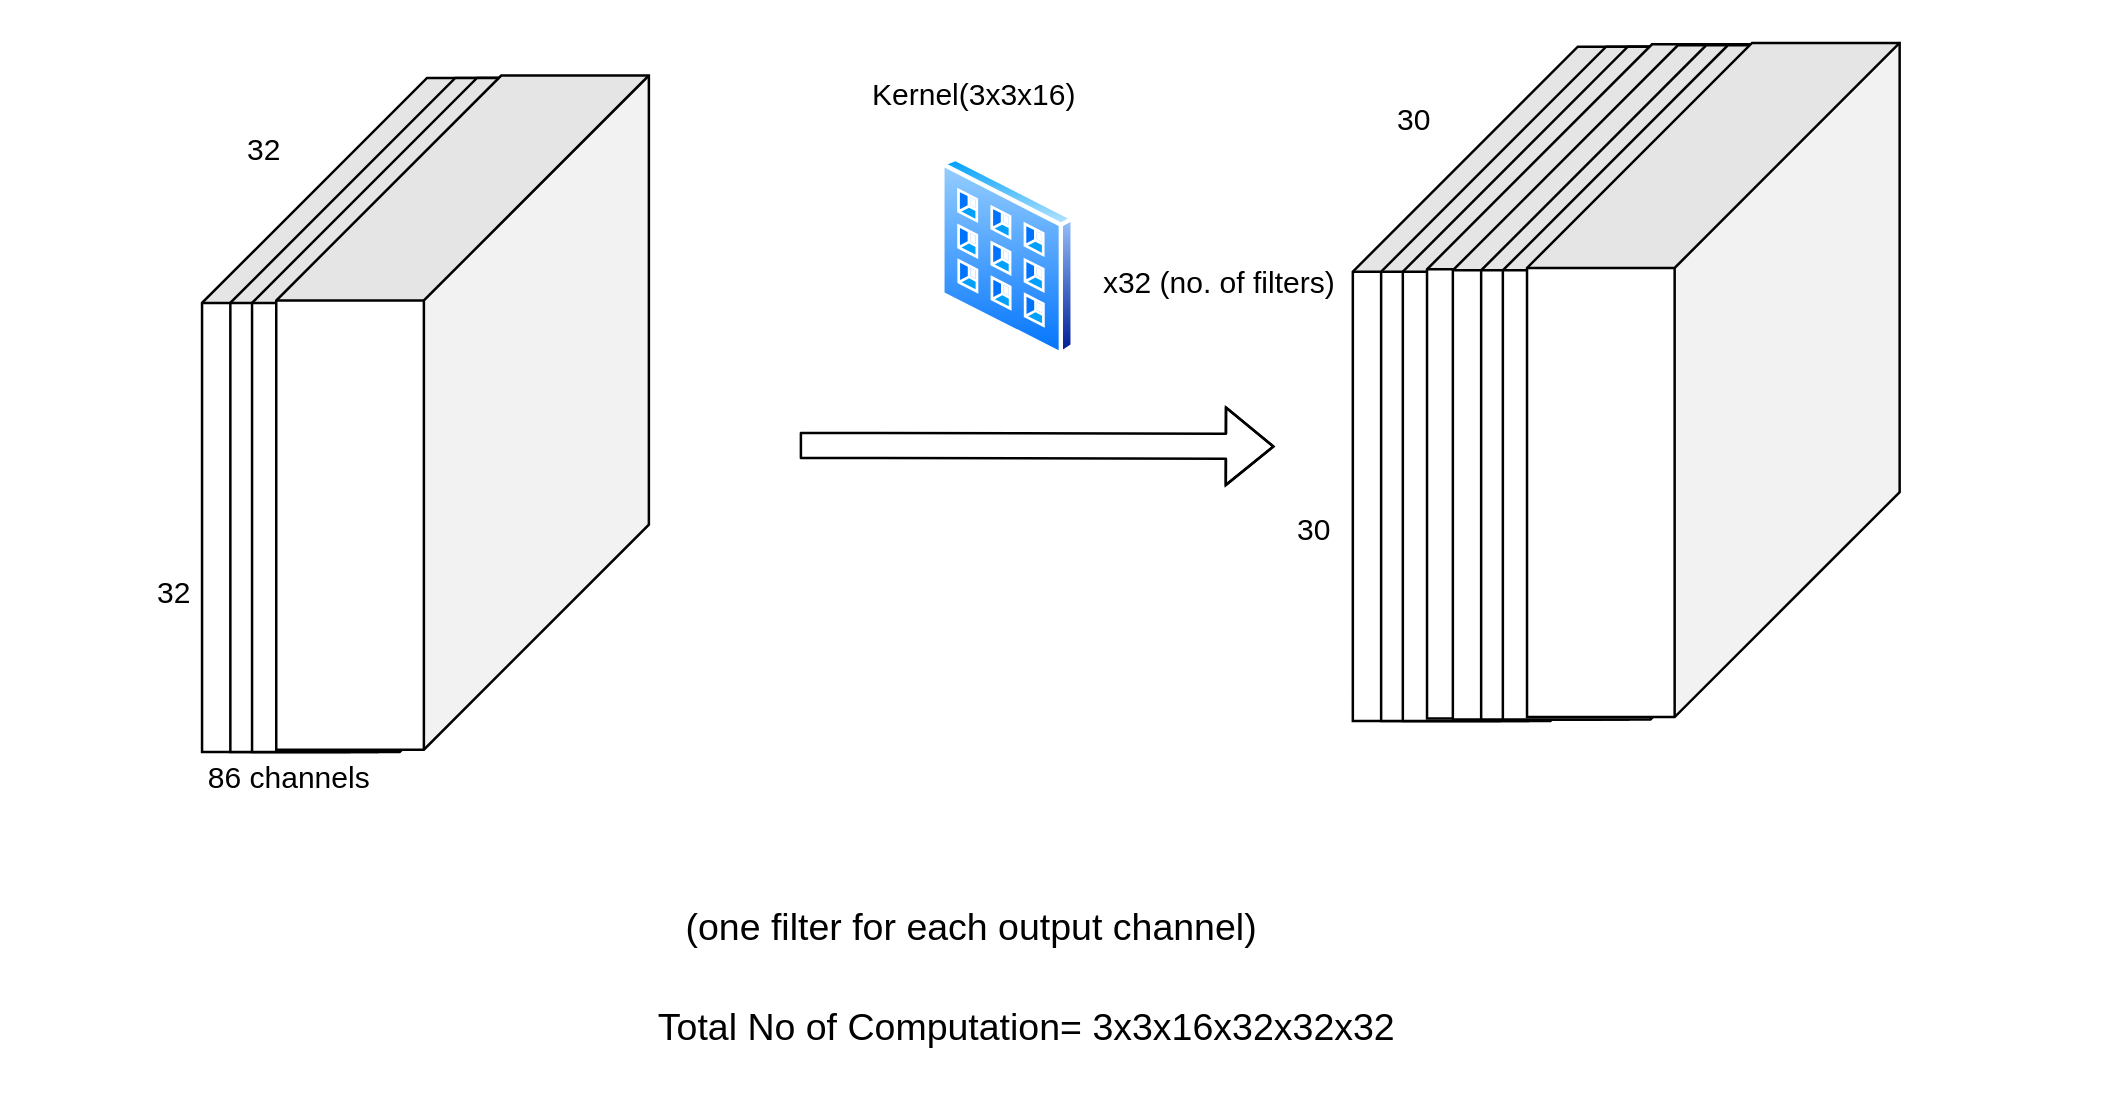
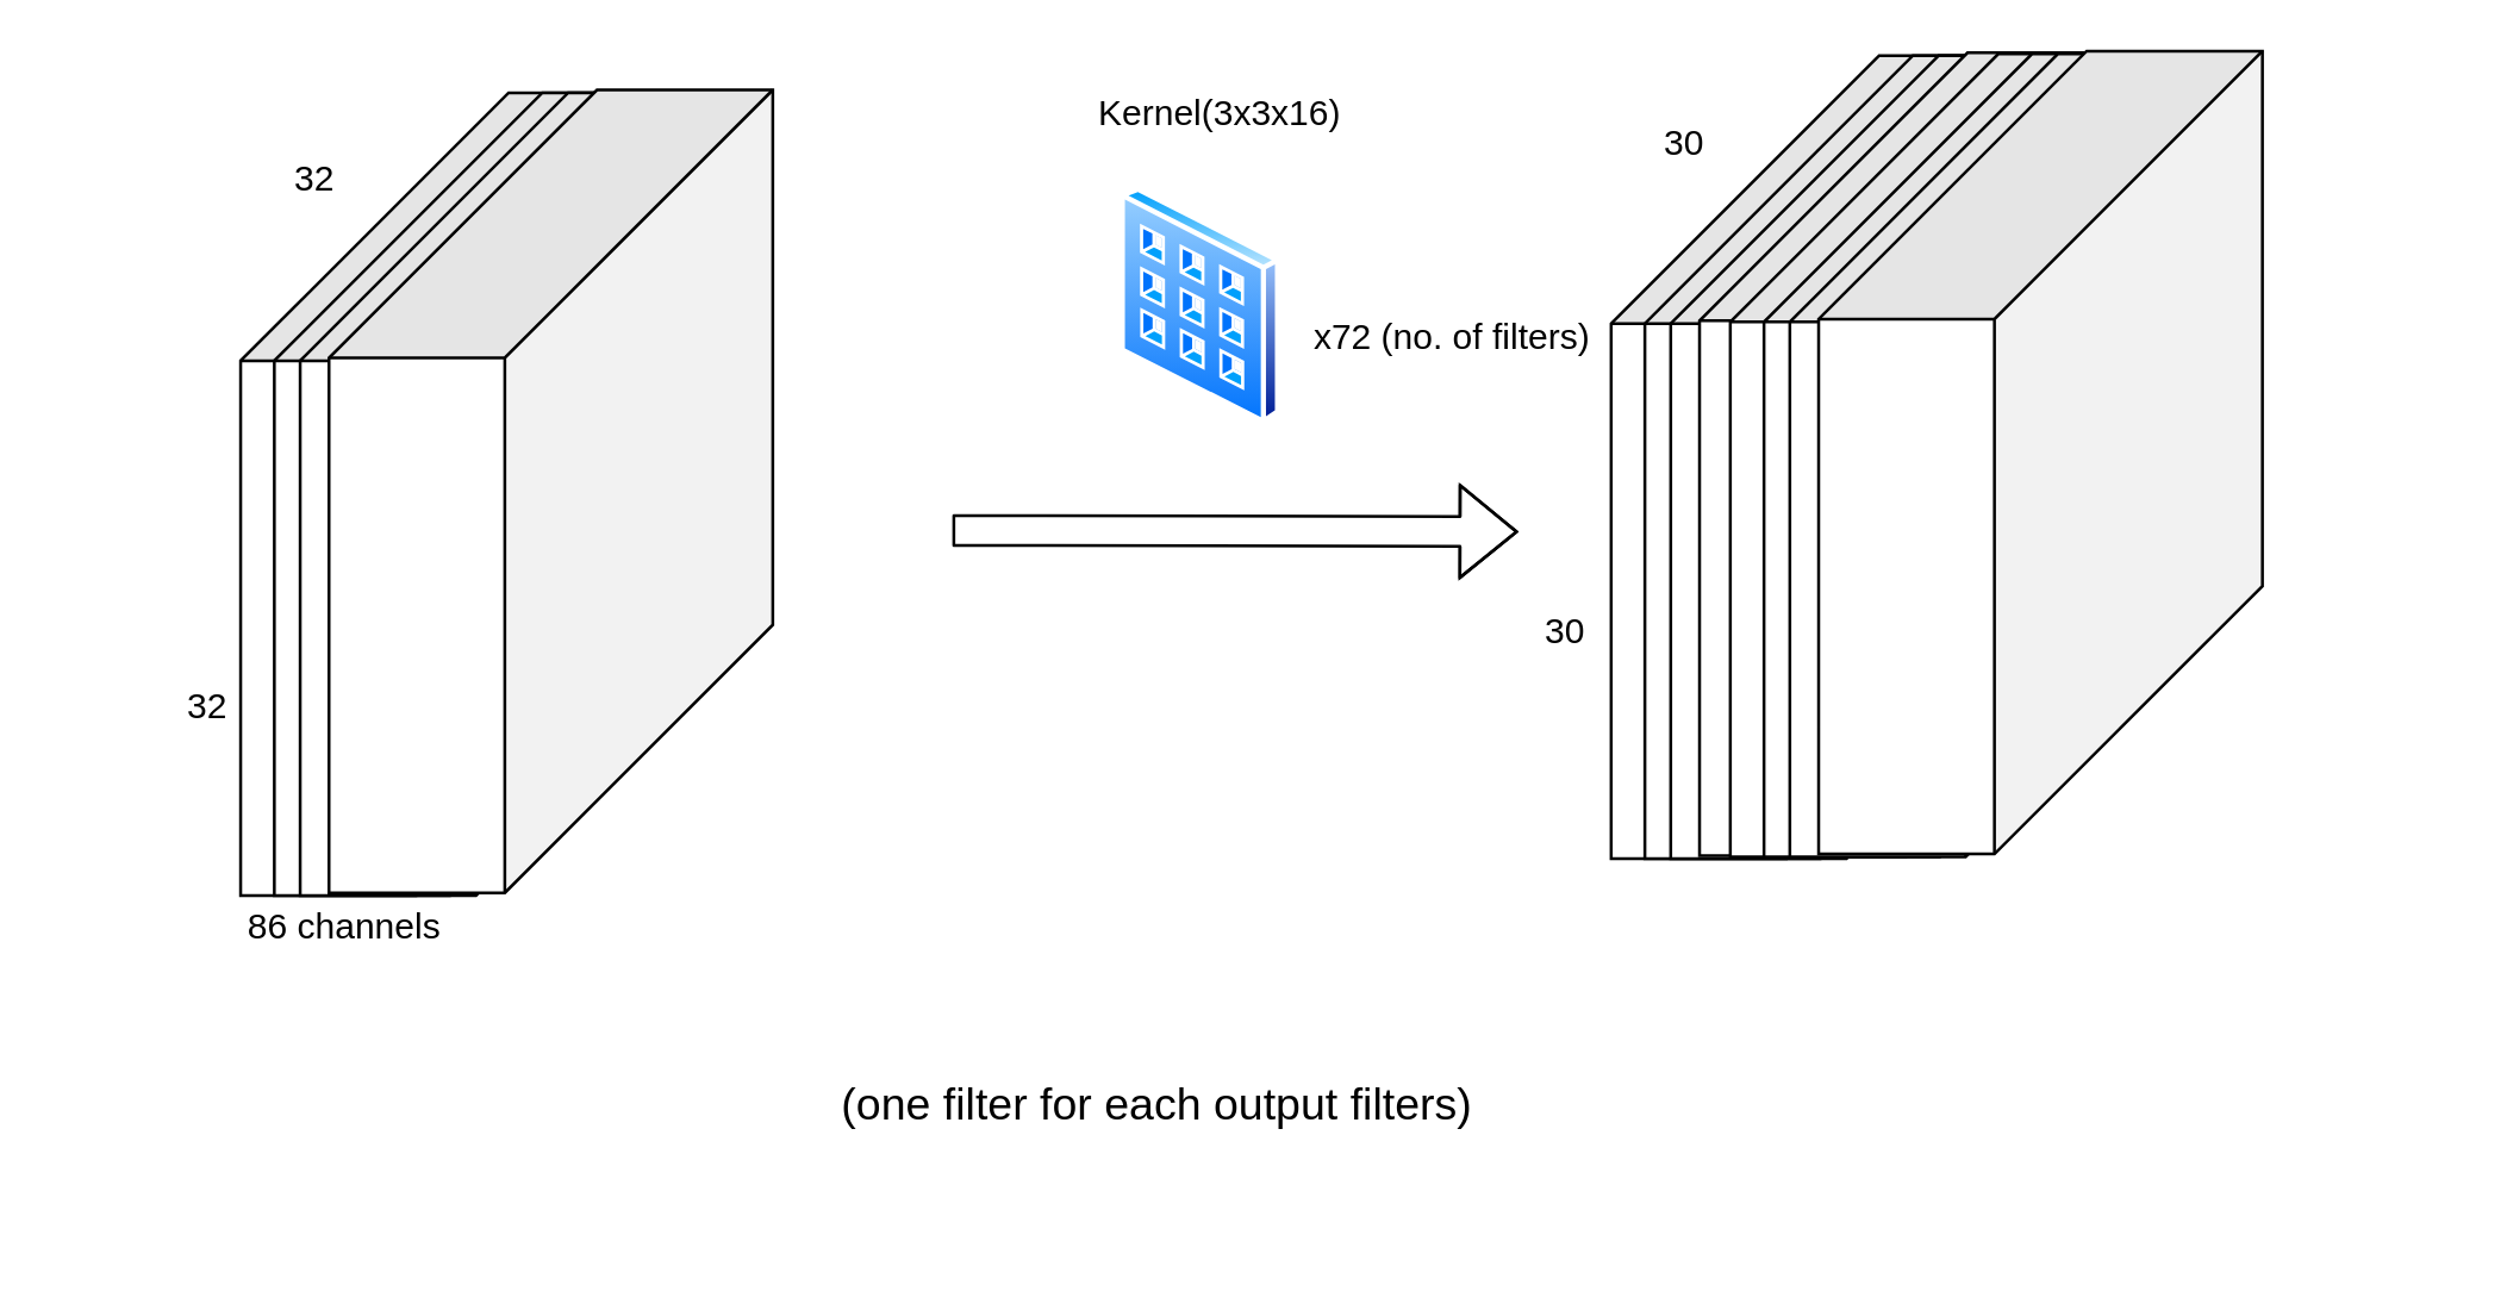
- <mxCell id="6" value="Kernel(3x3x16)" style="text;html=1;align=center;verticalAlign=middle;resizable=0;points=[];autosize=1;" vertex="1" parent="1"><mxGeometry x="339.32" y="27.74" width="100" height="20" as="geometry" /></mxCell>
+ <mxCell id="6" value="Kernel(3x3x16)" style="text;html=1;align=center;verticalAlign=middle;resizable=0;points=[];autosize=1;" vertex="1" parent="1"><mxGeometry x="359.32" y="27.74" width="100" height="20" as="geometry" /></mxCell>
- <mxCell id="28" value="x32 (no. of filters)" style="text;html=1;align=center;verticalAlign=middle;resizable=0;points=[];autosize=1;" vertex="1" parent="1"><mxGeometry x="432.32" y="102.72" width="110" height="20" as="geometry" /></mxCell>
+ <mxCell id="28" value="x72 (no. of filters)" style="text;html=1;align=center;verticalAlign=middle;resizable=0;points=[];autosize=1;" vertex="1" parent="1"><mxGeometry x="432.32" y="102.72" width="110" height="20" as="geometry" /></mxCell>
- <mxCell id="2" value="(one filter for each output channel)&amp;nbsp;" style="text;html=1;align=center;verticalAlign=middle;resizable=0;points=[];autosize=1;fontSize=15;" vertex="1" parent="1"><mxGeometry x="265.09" y="360" width="250" height="20" as="geometry" /></mxCell>
+ <mxCell id="2" value="(one filter for each output filters)&amp;nbsp;" style="text;html=1;align=center;verticalAlign=middle;resizable=0;points=[];autosize=1;fontSize=15;" vertex="1" parent="1"><mxGeometry x="265.09" y="360" width="250" height="20" as="geometry" /></mxCell>
- <mxCell id="3" value="Total No of Computation= 3x3x16x32x32x32" style="text;html=1;align=center;verticalAlign=middle;resizable=0;points=[];autosize=1;fontSize=15;" vertex="1" parent="1"><mxGeometry x="255" y="400" width="310" height="20" as="geometry" /></mxCell>
